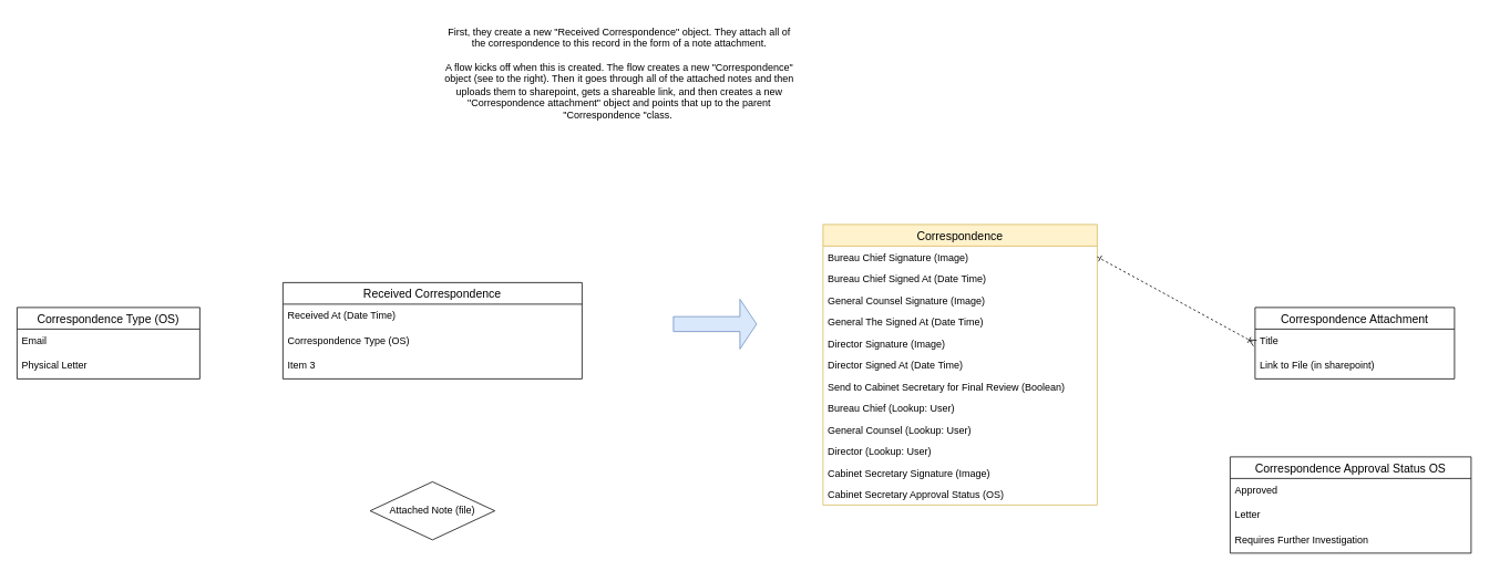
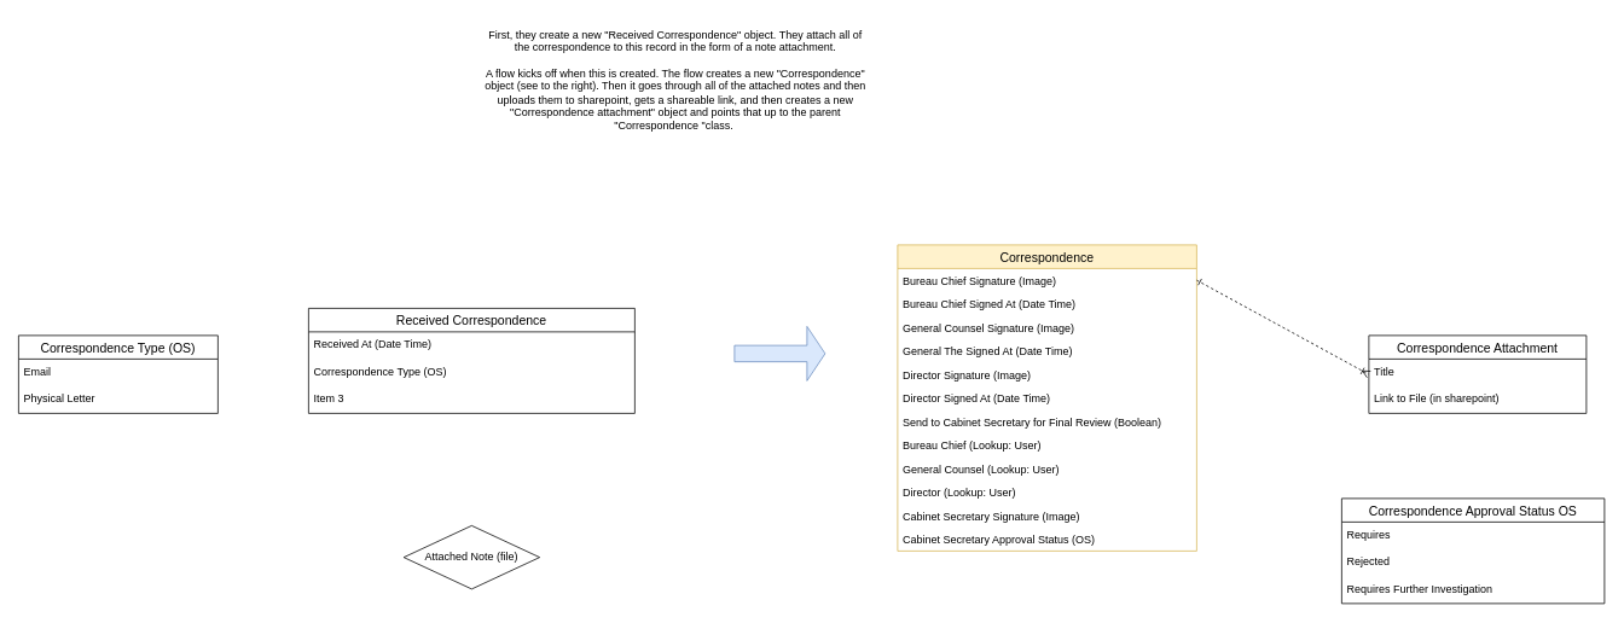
- <mxCell id="30" value="Approved" style="text;strokeColor=none;fillColor=none;spacingLeft=4;spacingRight=4;overflow=hidden;rotatable=0;points=[[0,0.5],[1,0.5]];portConstraint=eastwest;fontSize=12;" vertex="1" parent="29"><mxGeometry y="26" width="290" height="30" as="geometry" /></mxCell>
+ <mxCell id="30" value="Requires" style="text;strokeColor=none;fillColor=none;spacingLeft=4;spacingRight=4;overflow=hidden;rotatable=0;points=[[0,0.5],[1,0.5]];portConstraint=eastwest;fontSize=12;" vertex="1" parent="29"><mxGeometry y="26" width="290" height="30" as="geometry" /></mxCell>
- <mxCell id="31" value="Letter" style="text;strokeColor=none;fillColor=none;spacingLeft=4;spacingRight=4;overflow=hidden;rotatable=0;points=[[0,0.5],[1,0.5]];portConstraint=eastwest;fontSize=12;" vertex="1" parent="29"><mxGeometry y="56" width="290" height="30" as="geometry" /></mxCell>
+ <mxCell id="31" value="Rejected" style="text;strokeColor=none;fillColor=none;spacingLeft=4;spacingRight=4;overflow=hidden;rotatable=0;points=[[0,0.5],[1,0.5]];portConstraint=eastwest;fontSize=12;" vertex="1" parent="29"><mxGeometry y="56" width="290" height="30" as="geometry" /></mxCell>
